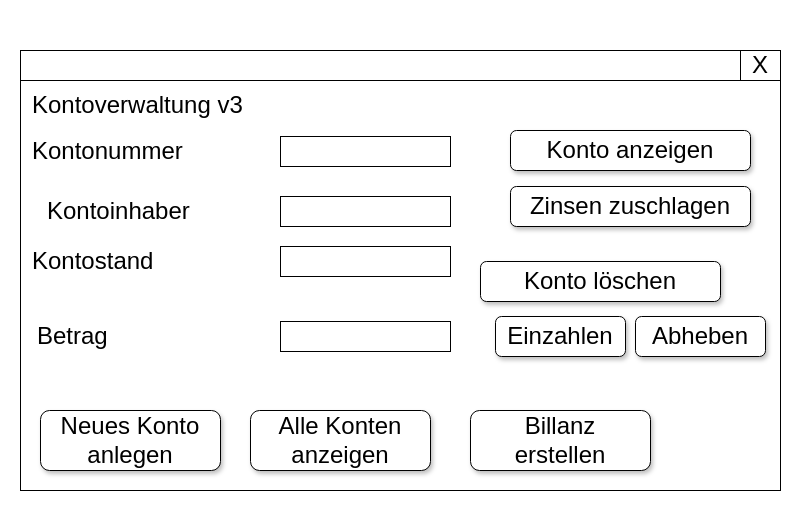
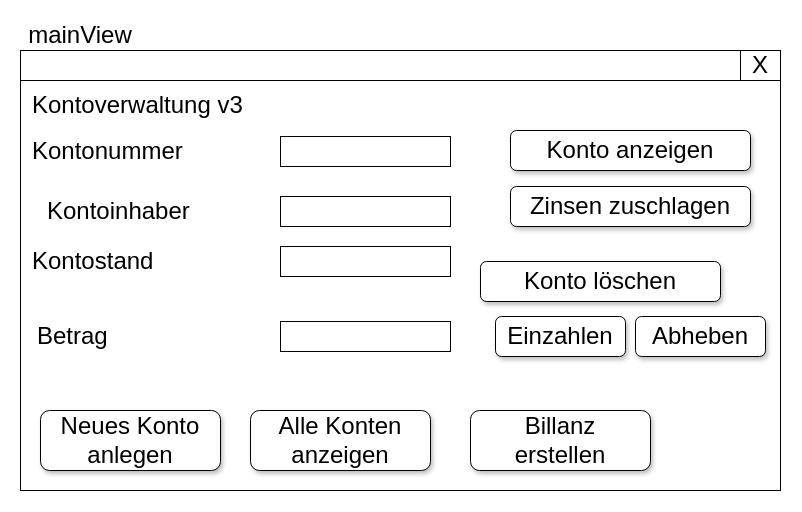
+ <mxCell id="3" value="&lt;font style=&quot;font-size: 24px;&quot;&gt;mainView&lt;/font&gt;" style="text;html=1;strokeColor=none;fillColor=none;align=center;verticalAlign=middle;whiteSpace=wrap;rounded=0;" vertex="1" parent="1"><mxGeometry x="20" y="20" width="120" height="30" as="geometry" /></mxCell>
